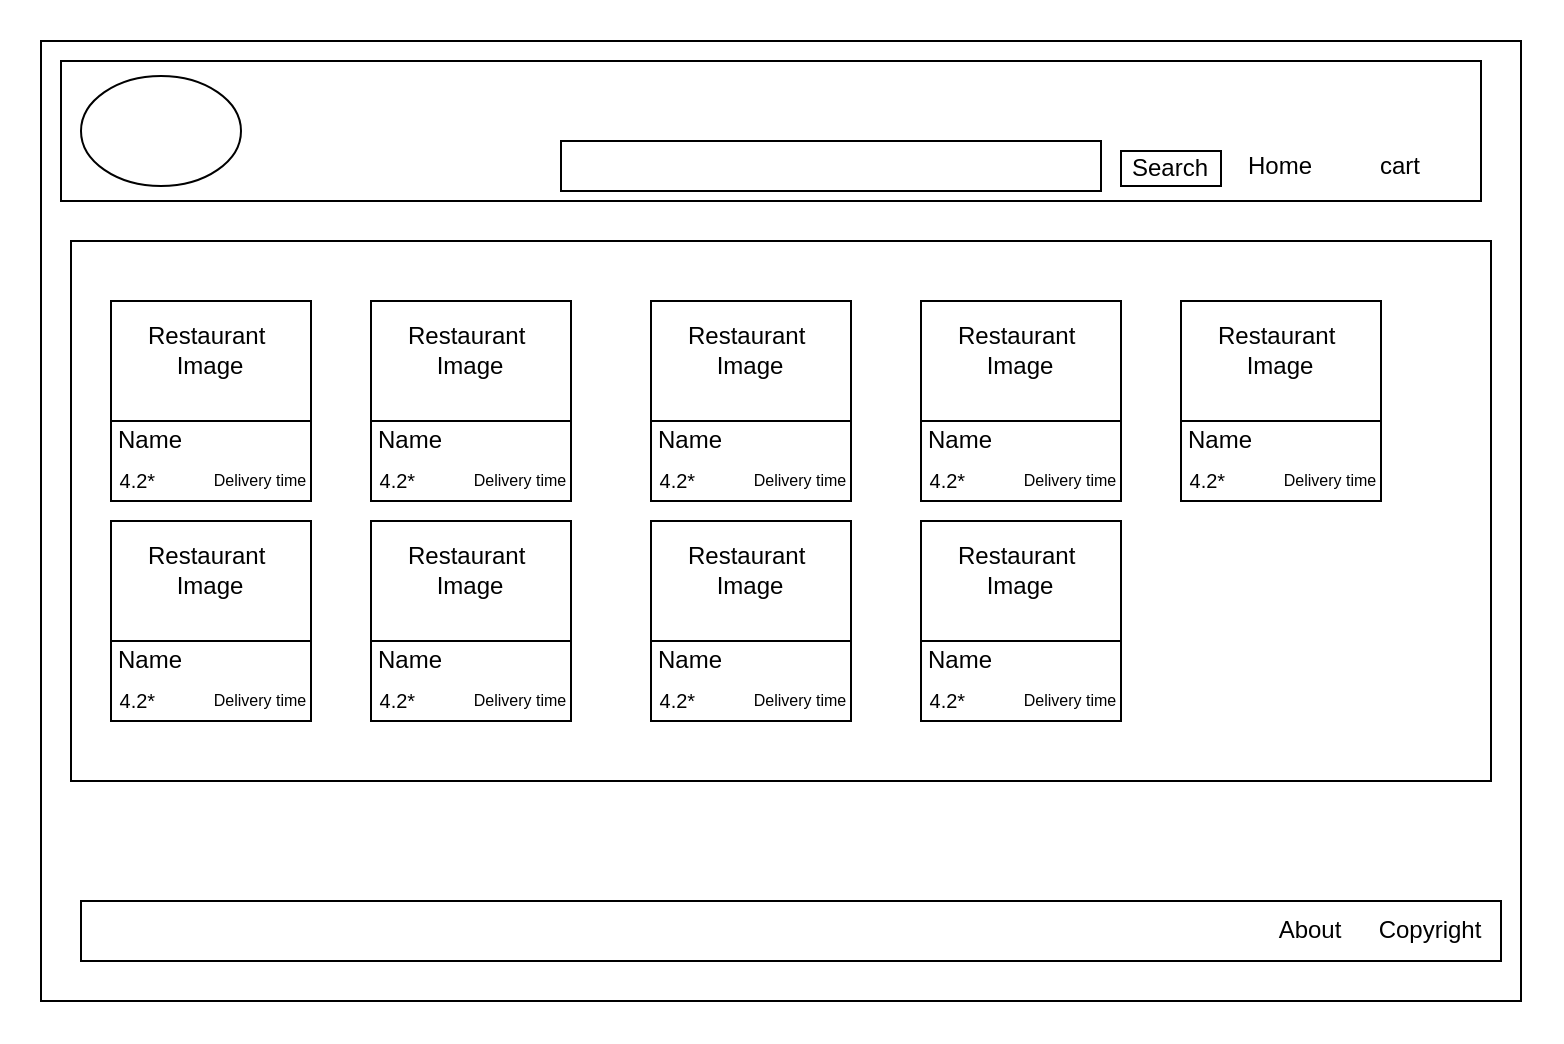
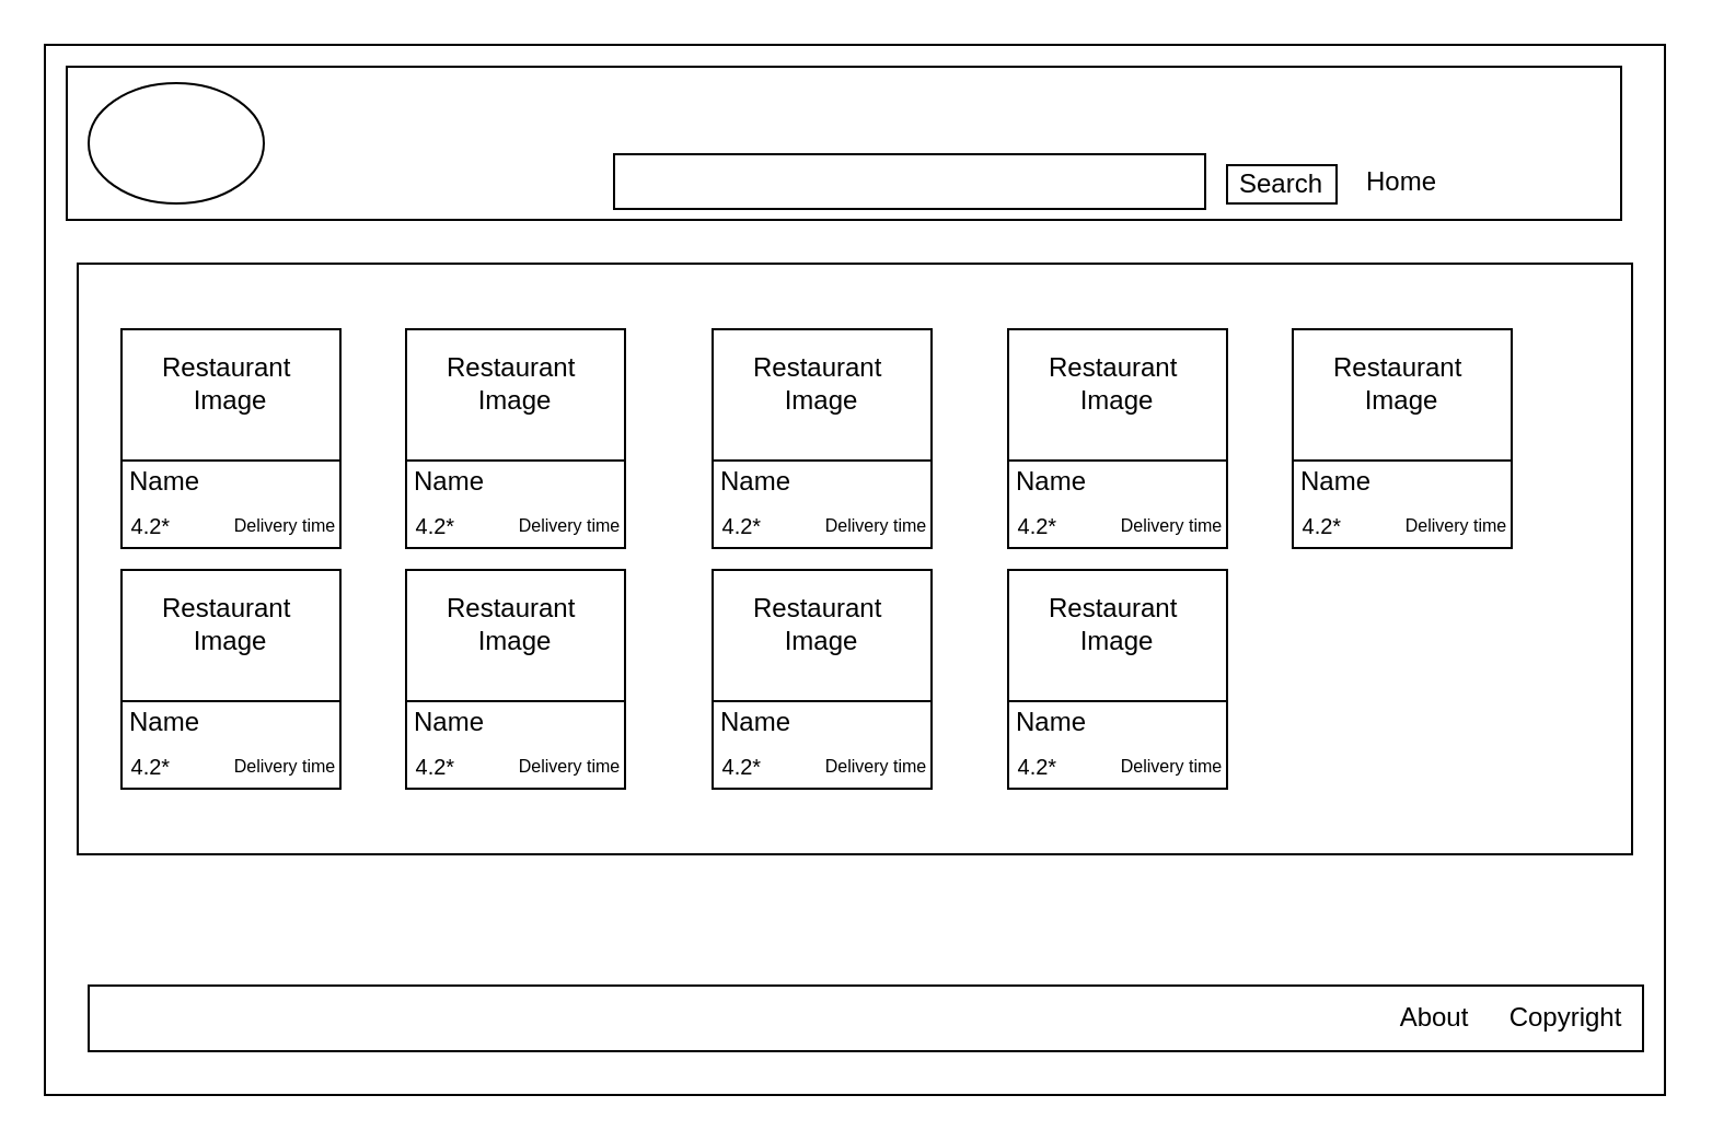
- <mxCell id="8" value="cart" style="text;html=1;strokeColor=none;fillColor=none;align=center;verticalAlign=middle;whiteSpace=wrap;rounded=0;" parent="1" vertex="1"><mxGeometry x="670" y="67.5" width="60" height="30" as="geometry" /></mxCell>
